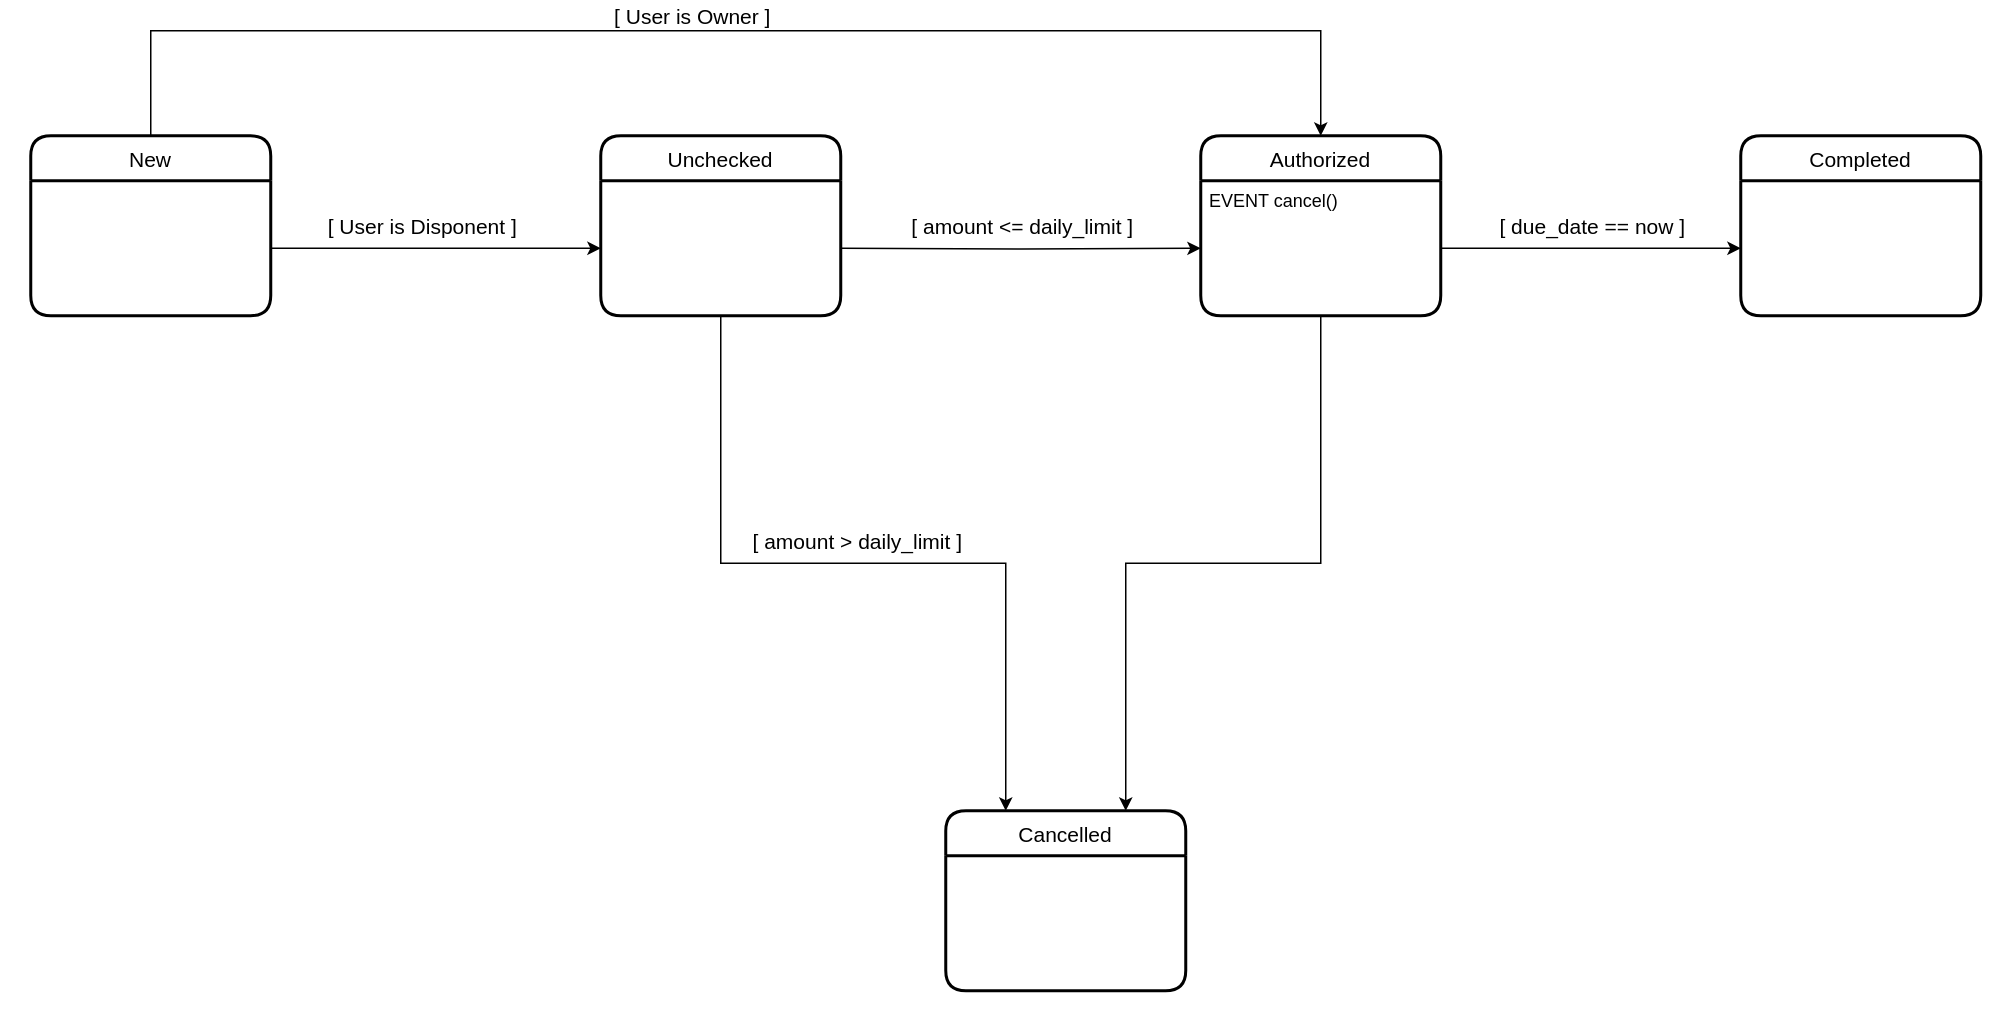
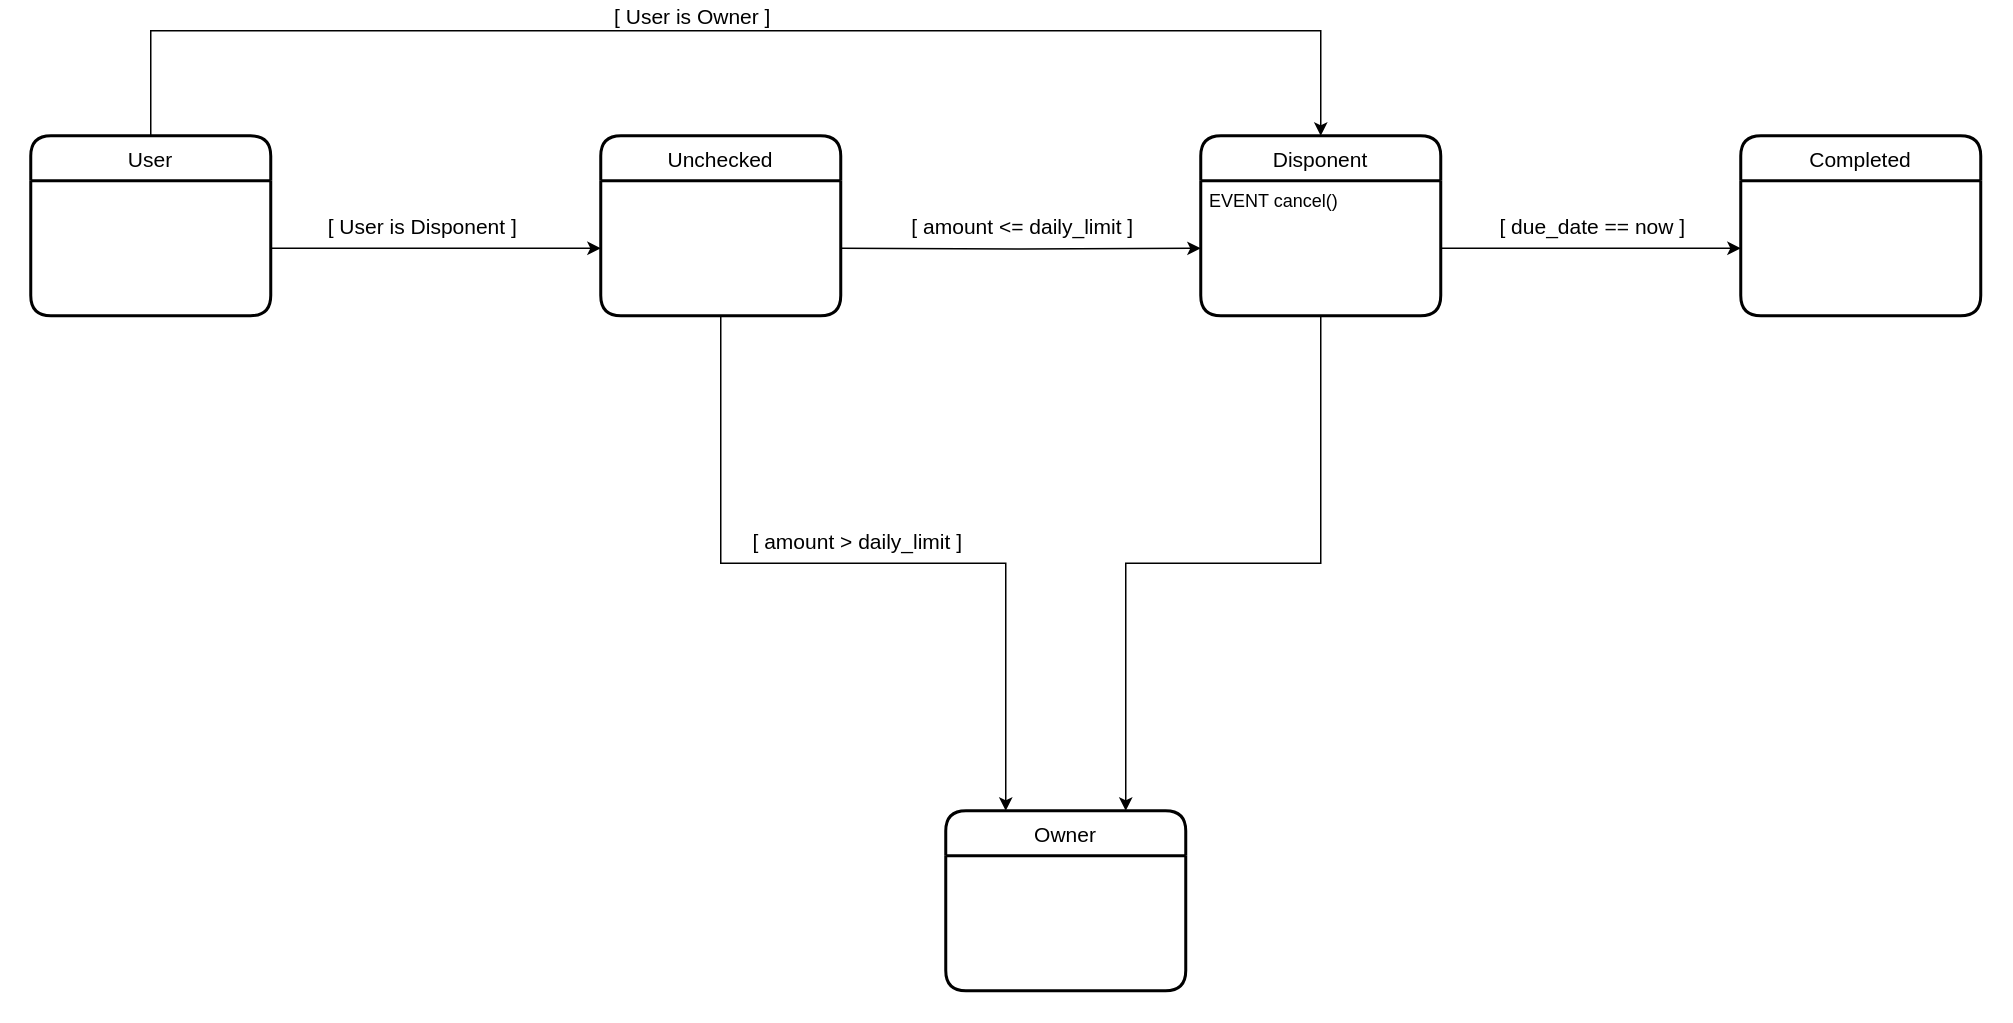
- <mxCell id="4" value="New" style="swimlane;childLayout=stackLayout;horizontal=1;startSize=30;horizontalStack=0;rounded=1;fontSize=14;fontStyle=0;strokeWidth=2;resizeParent=0;resizeLast=1;shadow=0;dashed=0;align=center;" parent="1" vertex="1"><mxGeometry x="20" y="90" width="160" height="120" as="geometry" /></mxCell>
+ <mxCell id="4" value="User" style="swimlane;childLayout=stackLayout;horizontal=1;startSize=30;horizontalStack=0;rounded=1;fontSize=14;fontStyle=0;strokeWidth=2;resizeParent=0;resizeLast=1;shadow=0;dashed=0;align=center;" parent="1" vertex="1"><mxGeometry x="20" y="90" width="160" height="120" as="geometry" /></mxCell>
- <mxCell id="13" value="Authorized" style="swimlane;childLayout=stackLayout;horizontal=1;startSize=30;horizontalStack=0;rounded=1;fontSize=14;fontStyle=0;strokeWidth=2;resizeParent=0;resizeLast=1;shadow=0;dashed=0;align=center;" parent="1" vertex="1"><mxGeometry x="800" y="90" width="160" height="120" as="geometry" /></mxCell>
+ <mxCell id="13" value="Disponent" style="swimlane;childLayout=stackLayout;horizontal=1;startSize=30;horizontalStack=0;rounded=1;fontSize=14;fontStyle=0;strokeWidth=2;resizeParent=0;resizeLast=1;shadow=0;dashed=0;align=center;" parent="1" vertex="1"><mxGeometry x="800" y="90" width="160" height="120" as="geometry" /></mxCell>
- <mxCell id="9" value="Cancelled" style="swimlane;childLayout=stackLayout;horizontal=1;startSize=30;horizontalStack=0;rounded=1;fontSize=14;fontStyle=0;strokeWidth=2;resizeParent=0;resizeLast=1;shadow=0;dashed=0;align=center;" parent="1" vertex="1"><mxGeometry x="630" y="540" width="160" height="120" as="geometry" /></mxCell>
+ <mxCell id="9" value="Owner" style="swimlane;childLayout=stackLayout;horizontal=1;startSize=30;horizontalStack=0;rounded=1;fontSize=14;fontStyle=0;strokeWidth=2;resizeParent=0;resizeLast=1;shadow=0;dashed=0;align=center;" parent="1" vertex="1"><mxGeometry x="630" y="540" width="160" height="120" as="geometry" /></mxCell>
